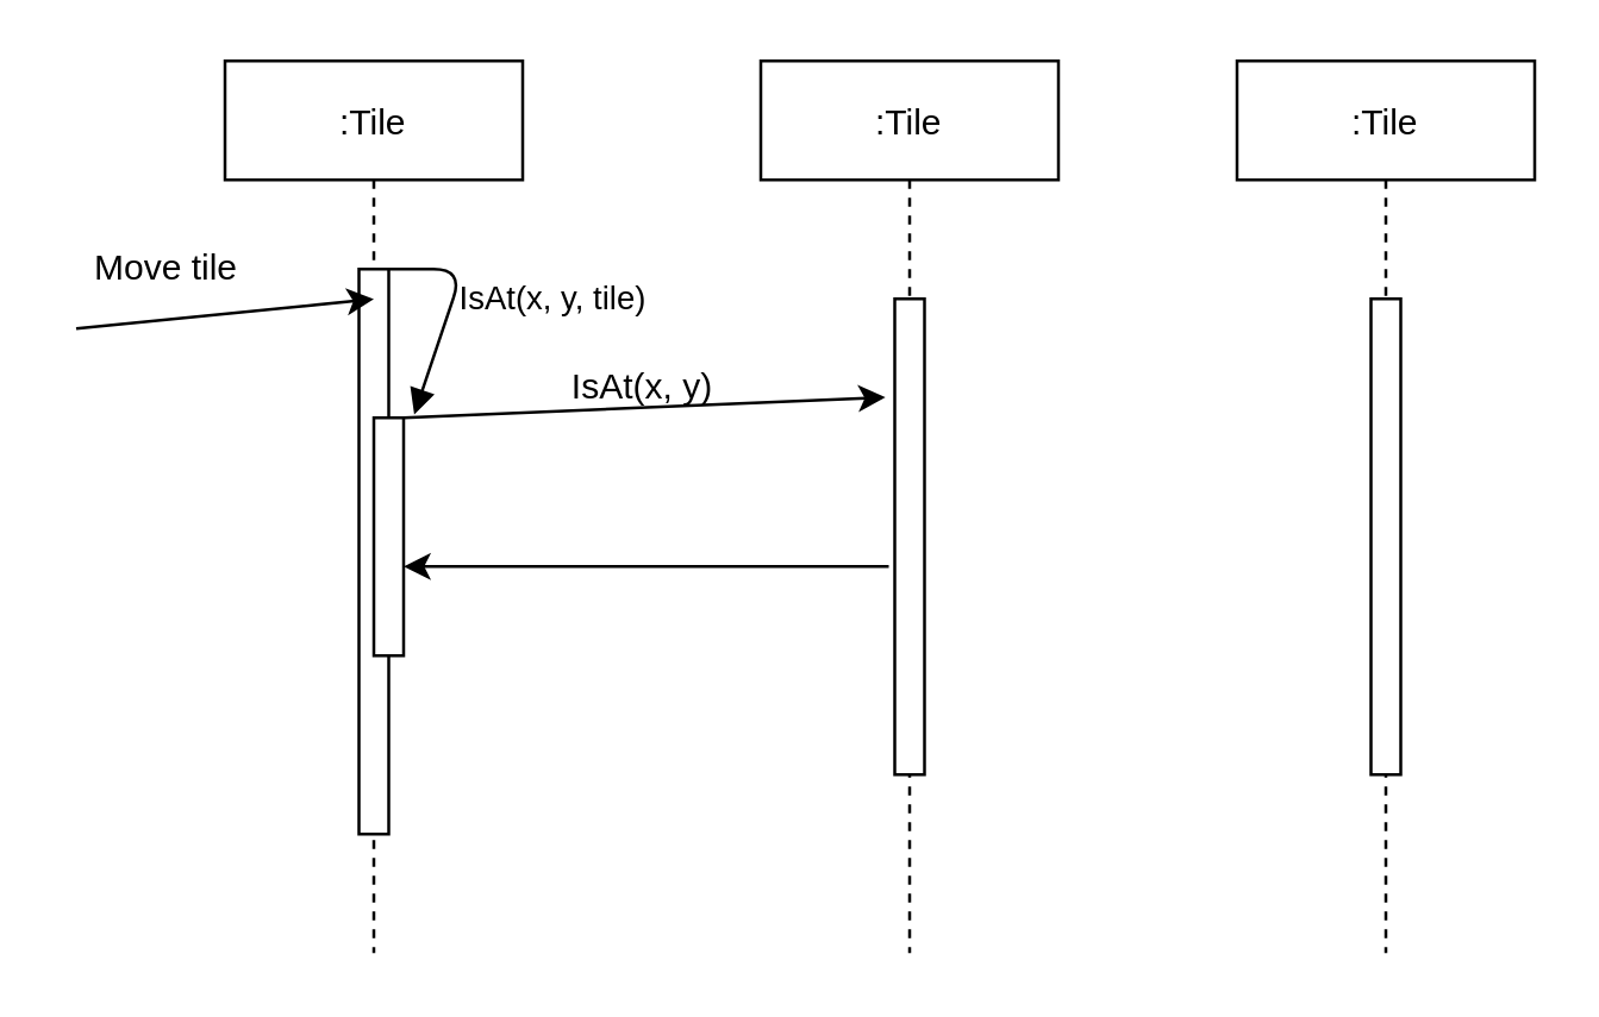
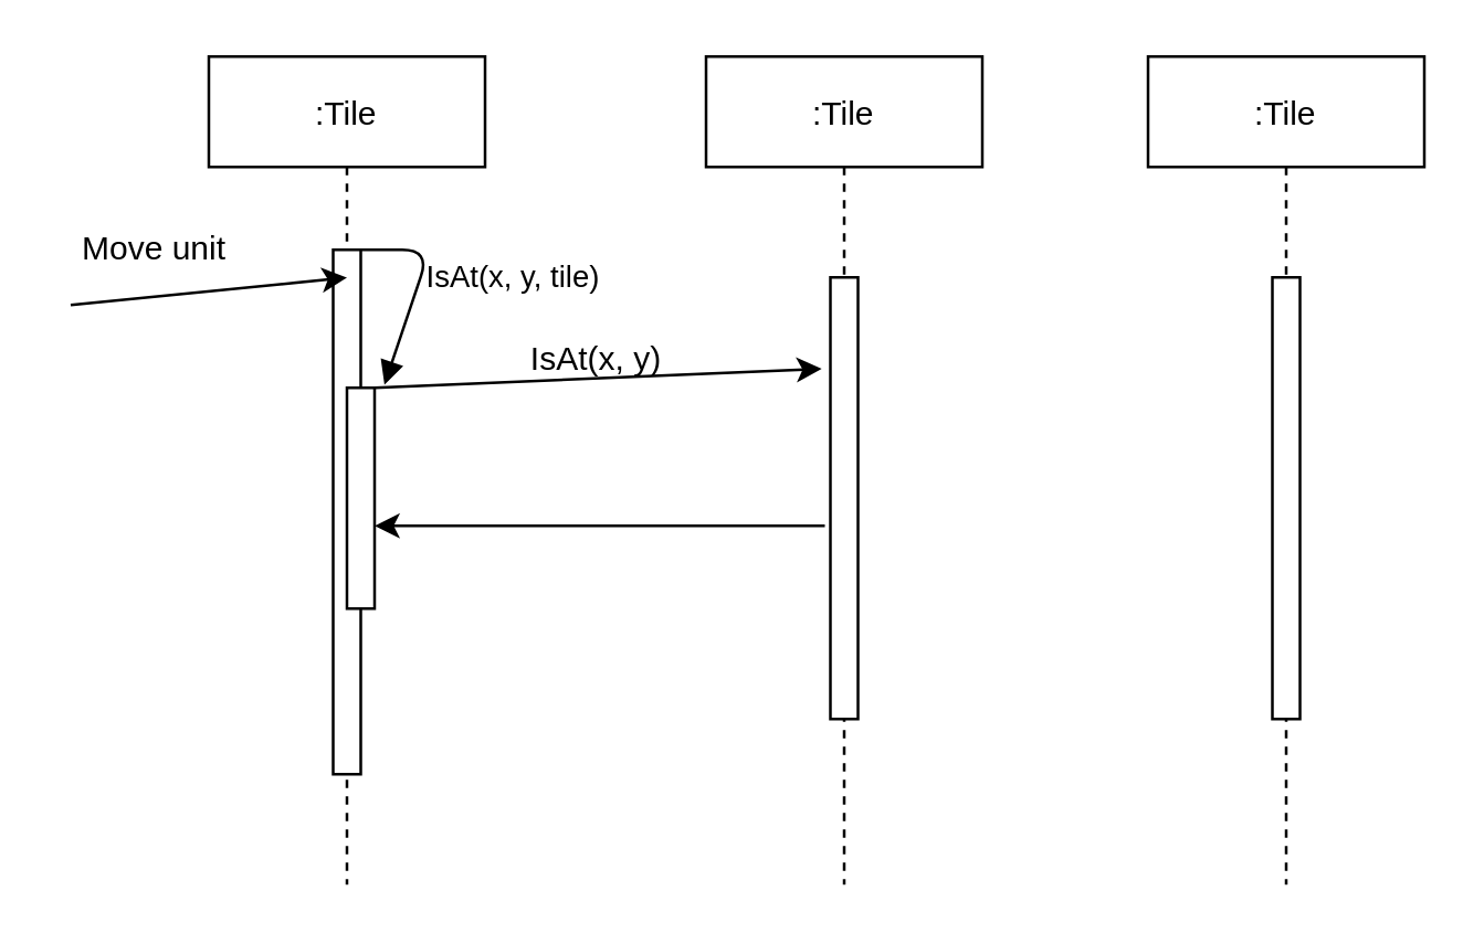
- <mxCell id="9" value="Move tile" style="text;html=1;align=center;verticalAlign=middle;resizable=0;points=[];autosize=1;strokeColor=none;" vertex="1" parent="1"><mxGeometry x="20" y="80" width="70" height="20" as="geometry" /></mxCell>
+ <mxCell id="9" value="Move unit" style="text;html=1;align=center;verticalAlign=middle;resizable=0;points=[];autosize=1;strokeColor=none;" vertex="1" parent="1"><mxGeometry x="20" y="80" width="70" height="20" as="geometry" /></mxCell>
